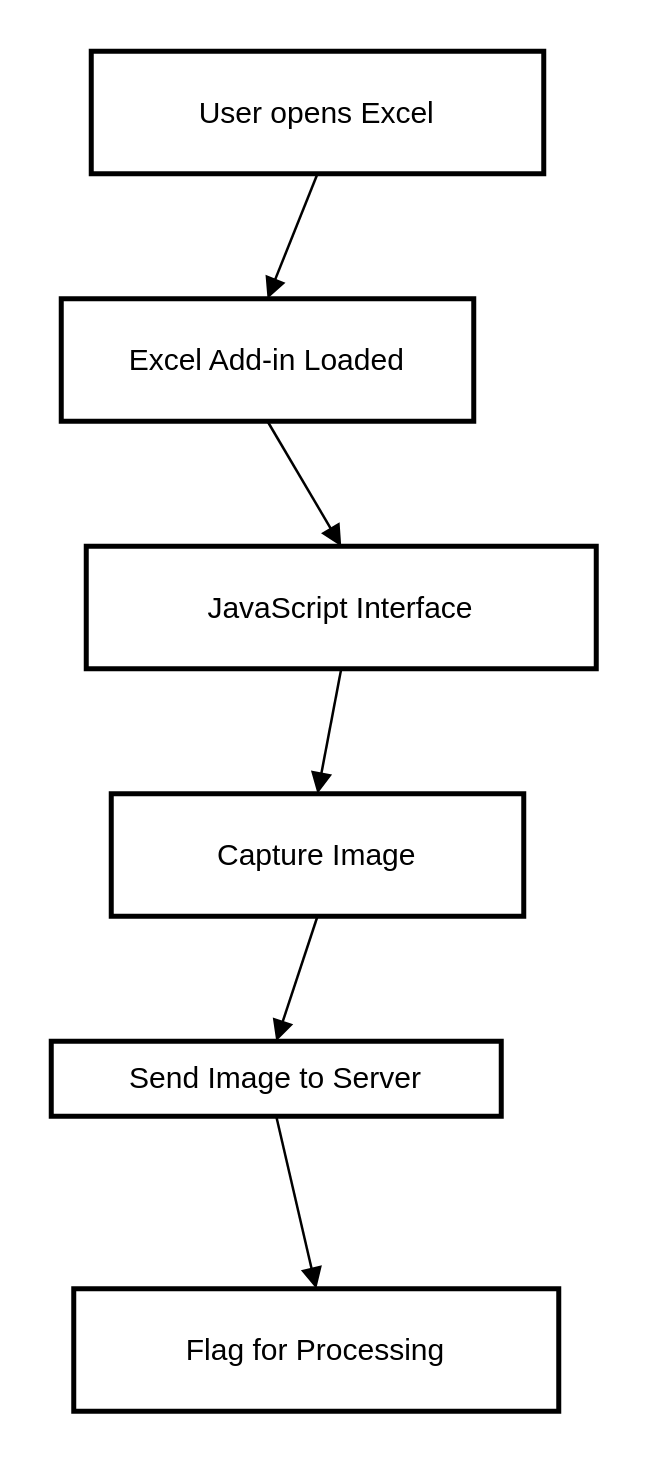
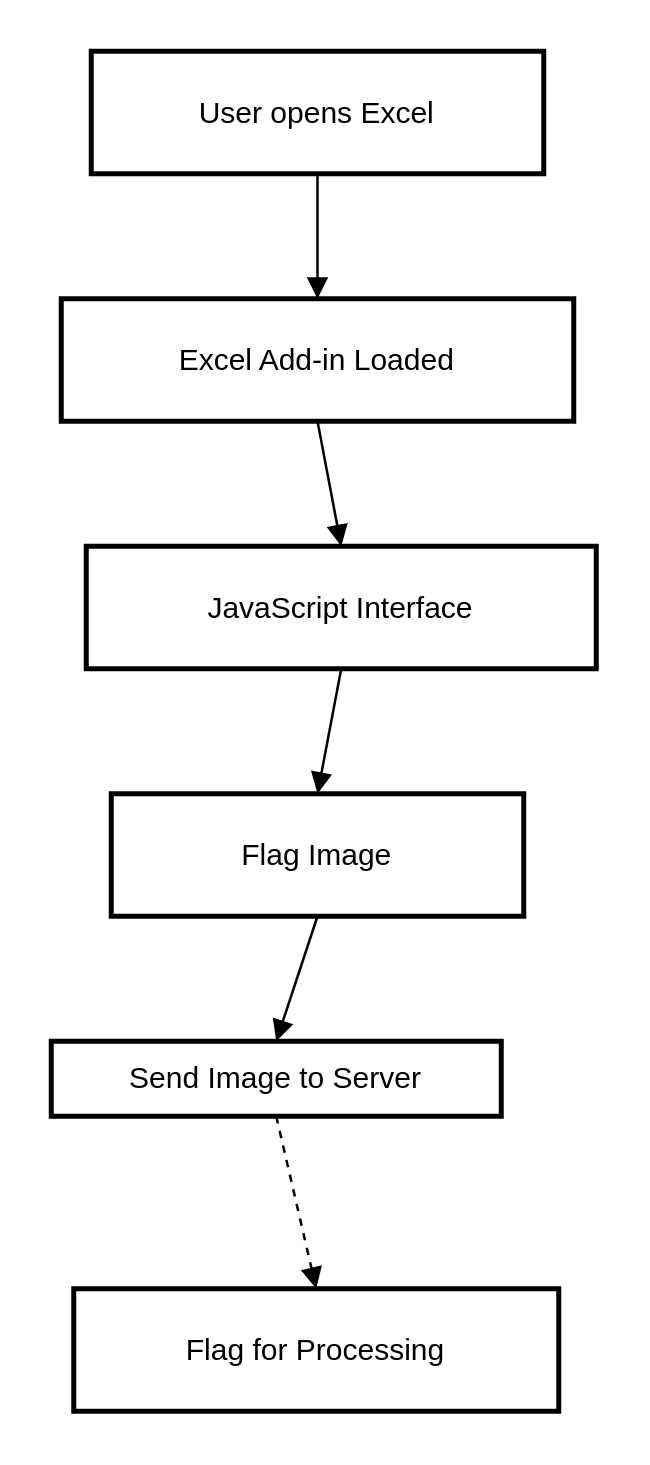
- <mxCell id="3" value="Excel Add-in Loaded" style="whiteSpace=wrap;strokeWidth=2;" vertex="1" parent="1"><mxGeometry x="24" y="119" width="165" height="49" as="geometry" /></mxCell>
+ <mxCell id="3" value="Excel Add-in Loaded" style="whiteSpace=wrap;strokeWidth=2;" vertex="1" parent="1"><mxGeometry x="24" y="119" width="205" height="49" as="geometry" /></mxCell>
- <mxCell id="5" value="Capture Image" style="whiteSpace=wrap;strokeWidth=2;" vertex="1" parent="1"><mxGeometry x="44" y="317" width="165" height="49" as="geometry" /></mxCell>
+ <mxCell id="5" value="Flag Image" style="whiteSpace=wrap;strokeWidth=2;" vertex="1" parent="1"><mxGeometry x="44" y="317" width="165" height="49" as="geometry" /></mxCell>
- <mxCell id="12" value="" style="curved=1;startArrow=none;endArrow=block;exitX=0.5;exitY=1;entryX=0.5;entryY=0;" edge="1" parent="1" source="6" target="7"><mxGeometry relative="1" as="geometry"><Array as="points" /></mxGeometry></mxCell>
+ <mxCell id="12" value="" style="curved=1;startArrow=none;endArrow=block;exitX=0.5;exitY=1;entryX=0.5;entryY=0;dashed=1;" edge="1" parent="1" source="6" target="7"><mxGeometry relative="1" as="geometry"><Array as="points" /></mxGeometry></mxCell>
